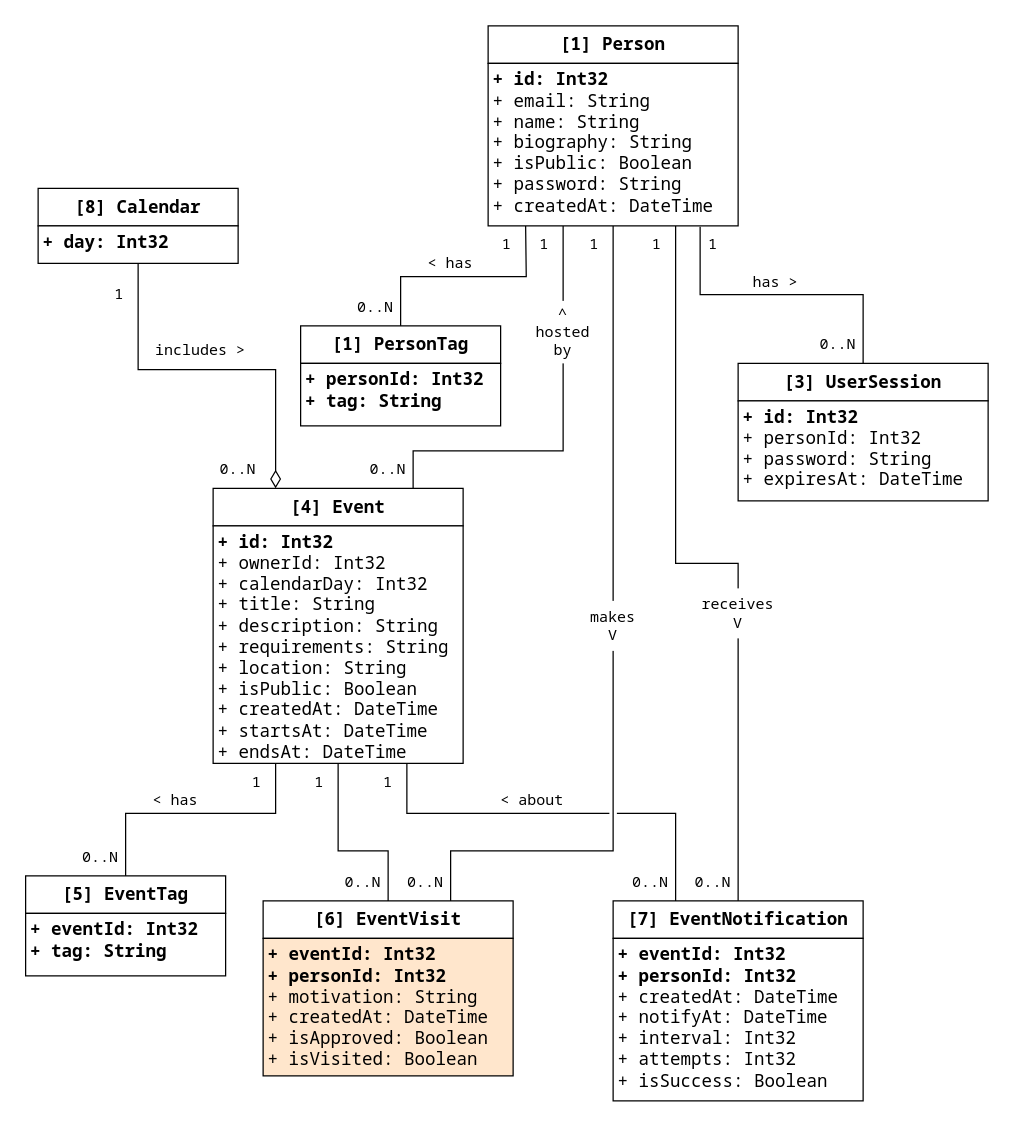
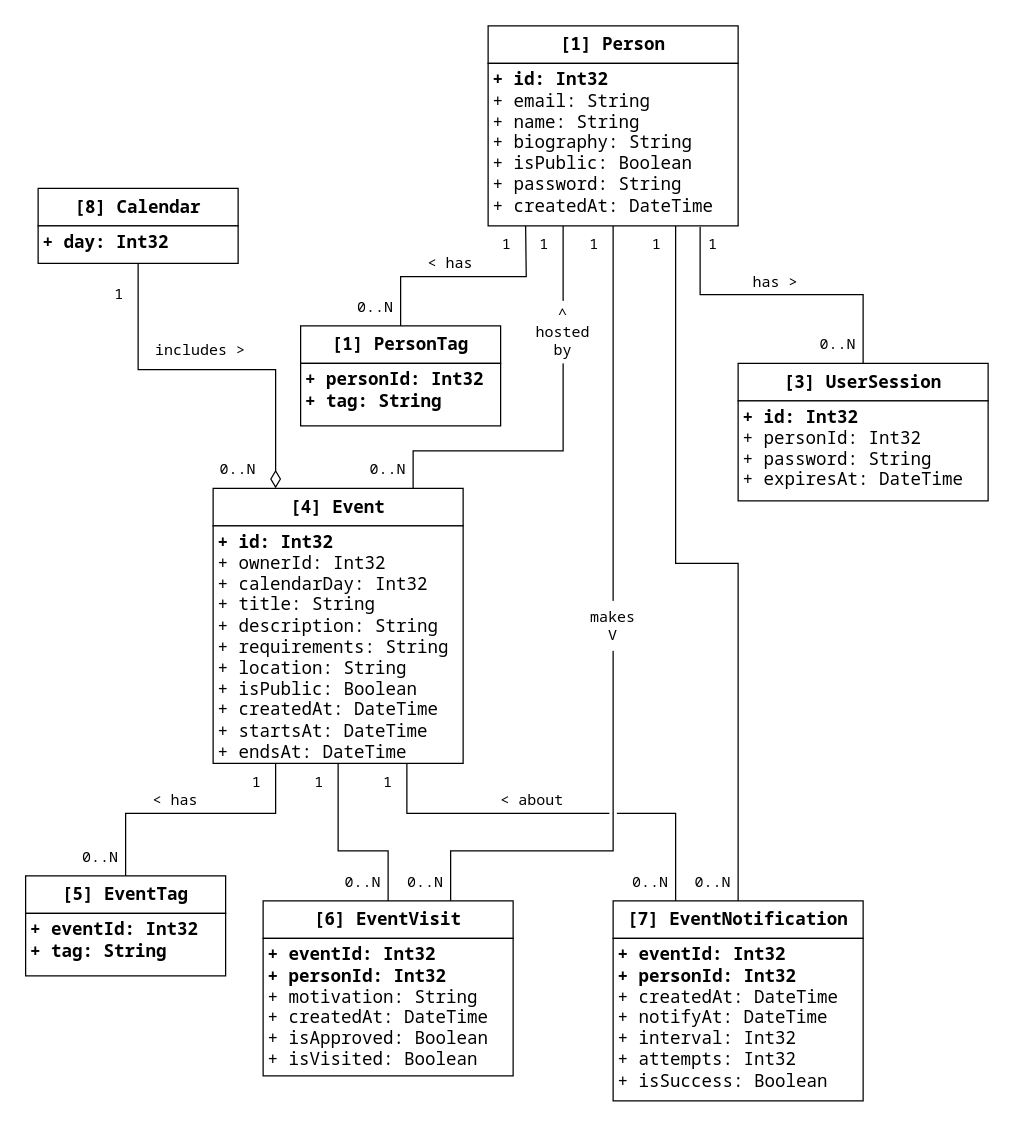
- <mxCell id="41" value="receives&lt;br&gt;V" style="text;html=1;strokeColor=none;fillColor=default;align=center;verticalAlign=middle;whiteSpace=wrap;rounded=0;fontFamily=Noto Sans Mono;fontSize=12;" parent="1" vertex="1"><mxGeometry x="550" y="470" width="80" height="40" as="geometry" /></mxCell>
- <mxCell id="20" value="&lt;div&gt;&lt;b&gt;+ eventId: Int32&amp;nbsp;&amp;nbsp;&lt;/b&gt;&lt;/div&gt;&lt;div&gt;&lt;b&gt;+ personId: Int32&amp;nbsp;&amp;nbsp;&lt;/b&gt;&lt;/div&gt;&lt;div&gt;+ motivation: String&amp;nbsp;&lt;/div&gt;&lt;div&gt;+ createdAt: DateTime&amp;nbsp;&lt;/div&gt;&lt;div&gt;+ isApproved: Boolean&amp;nbsp;&lt;/div&gt;&lt;div&gt;+ isVisited: Boolean&lt;/div&gt;&lt;div&gt;&lt;br&gt;&lt;/div&gt;" style="rounded=0;whiteSpace=wrap;html=1;fontFamily=Noto Sans Mono;fontSize=14;spacing=0;spacingLeft=4;verticalAlign=top;align=left;fillColor=#ffe6cc;" parent="1" vertex="1"><mxGeometry x="210" y="750" width="200" height="110" as="geometry" /></mxCell>
+ <mxCell id="20" value="&lt;div&gt;&lt;b&gt;+ eventId: Int32&amp;nbsp;&amp;nbsp;&lt;/b&gt;&lt;/div&gt;&lt;div&gt;&lt;b&gt;+ personId: Int32&amp;nbsp;&amp;nbsp;&lt;/b&gt;&lt;/div&gt;&lt;div&gt;+ motivation: String&amp;nbsp;&lt;/div&gt;&lt;div&gt;+ createdAt: DateTime&amp;nbsp;&lt;/div&gt;&lt;div&gt;+ isApproved: Boolean&amp;nbsp;&lt;/div&gt;&lt;div&gt;+ isVisited: Boolean&lt;/div&gt;&lt;div&gt;&lt;br&gt;&lt;/div&gt;" style="rounded=0;whiteSpace=wrap;html=1;fontFamily=Noto Sans Mono;fontSize=14;spacing=0;spacingLeft=4;verticalAlign=top;align=left;" parent="1" vertex="1"><mxGeometry x="210" y="750" width="200" height="110" as="geometry" /></mxCell>
